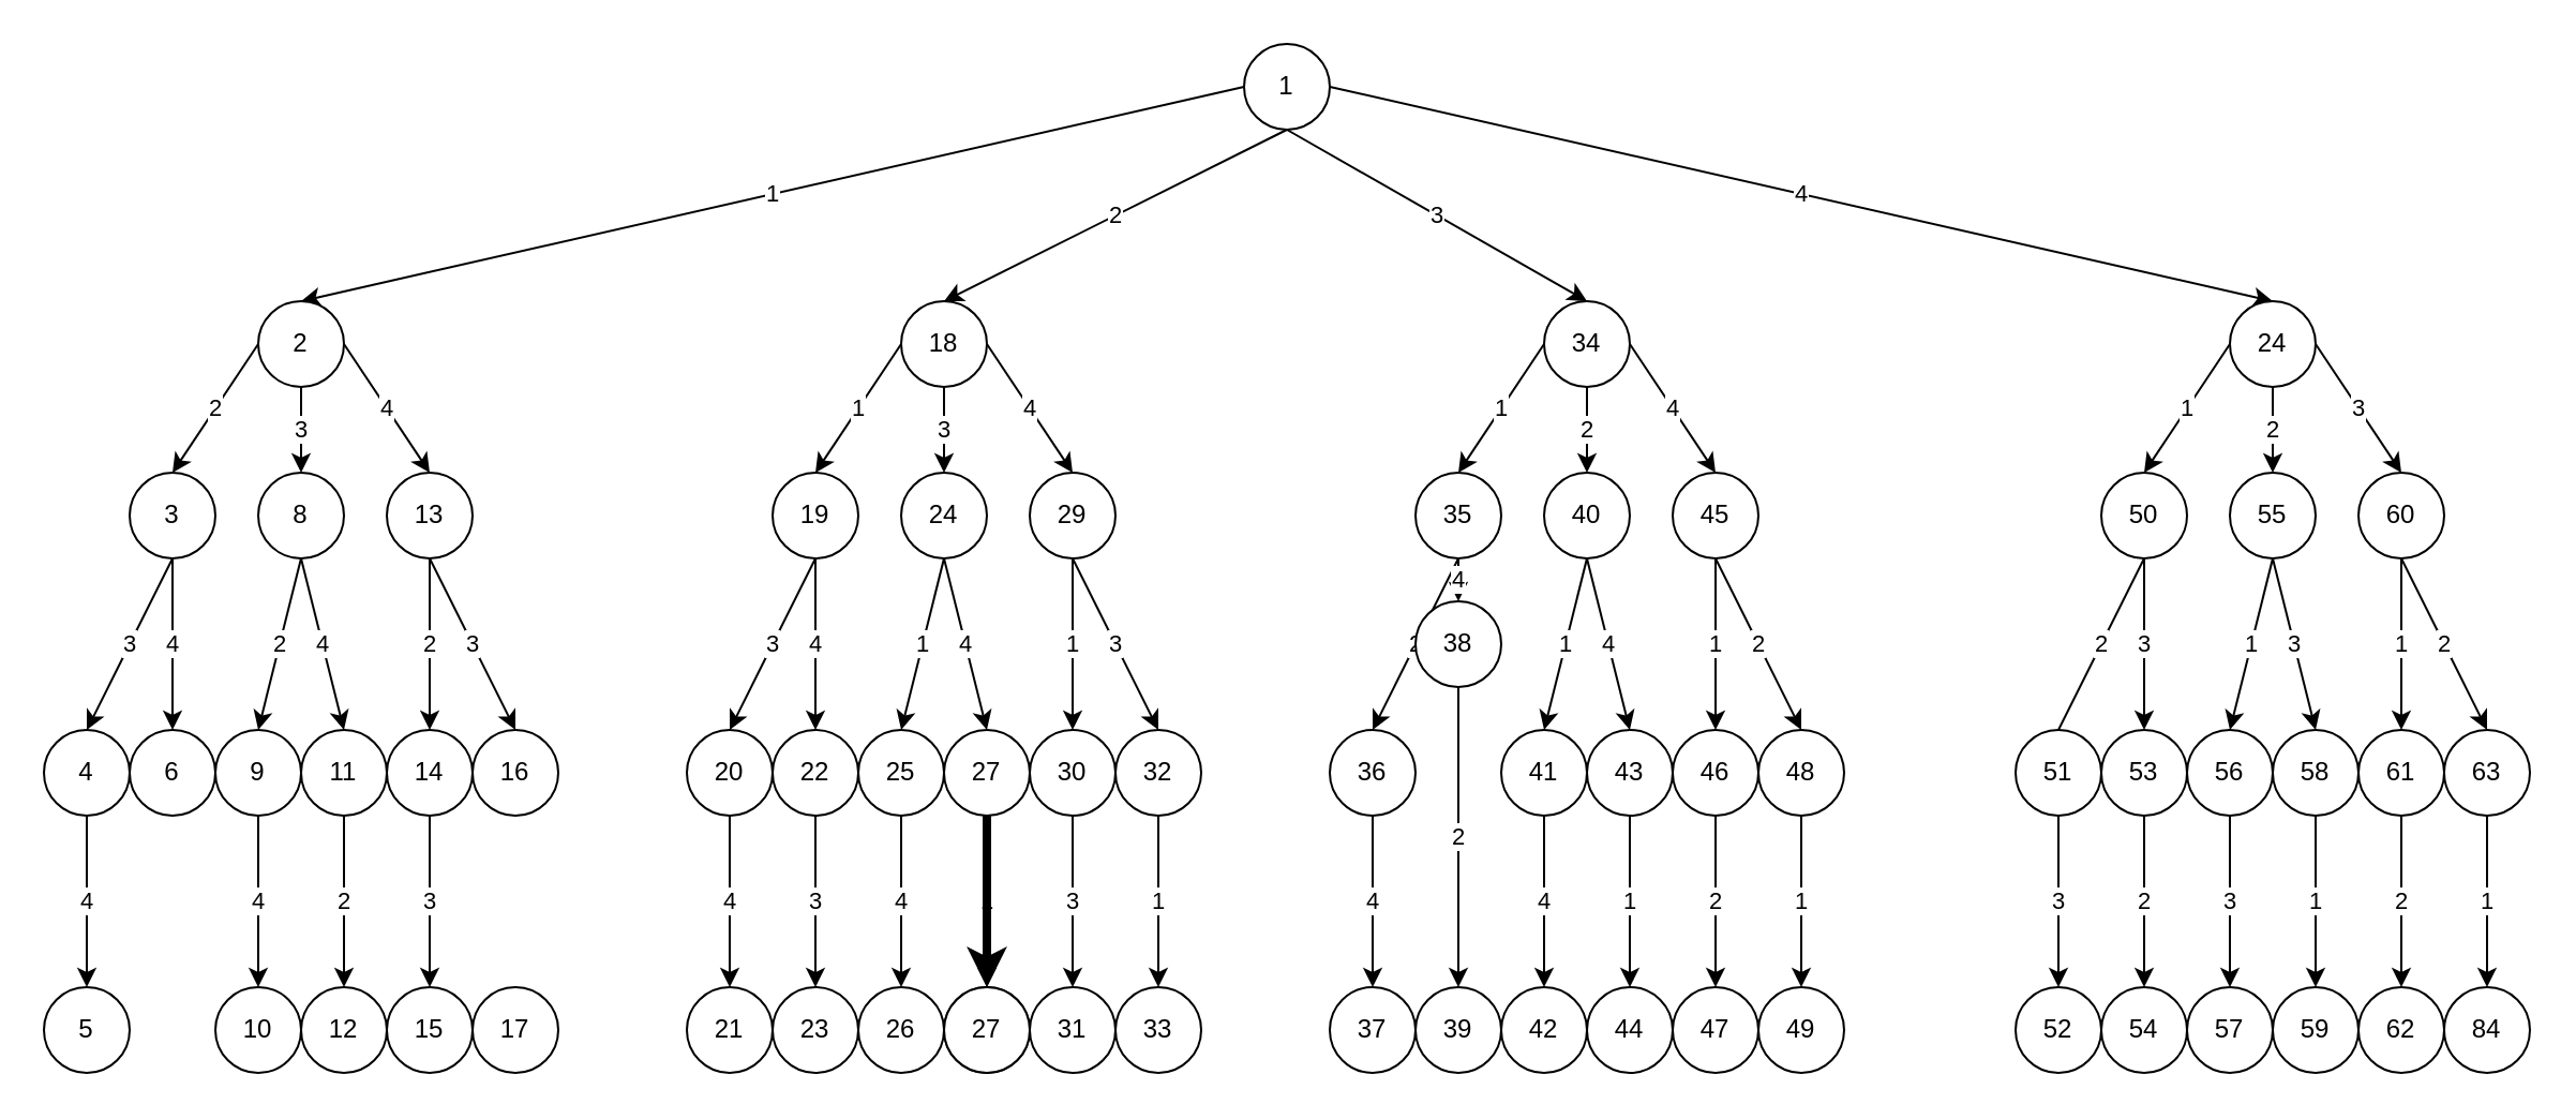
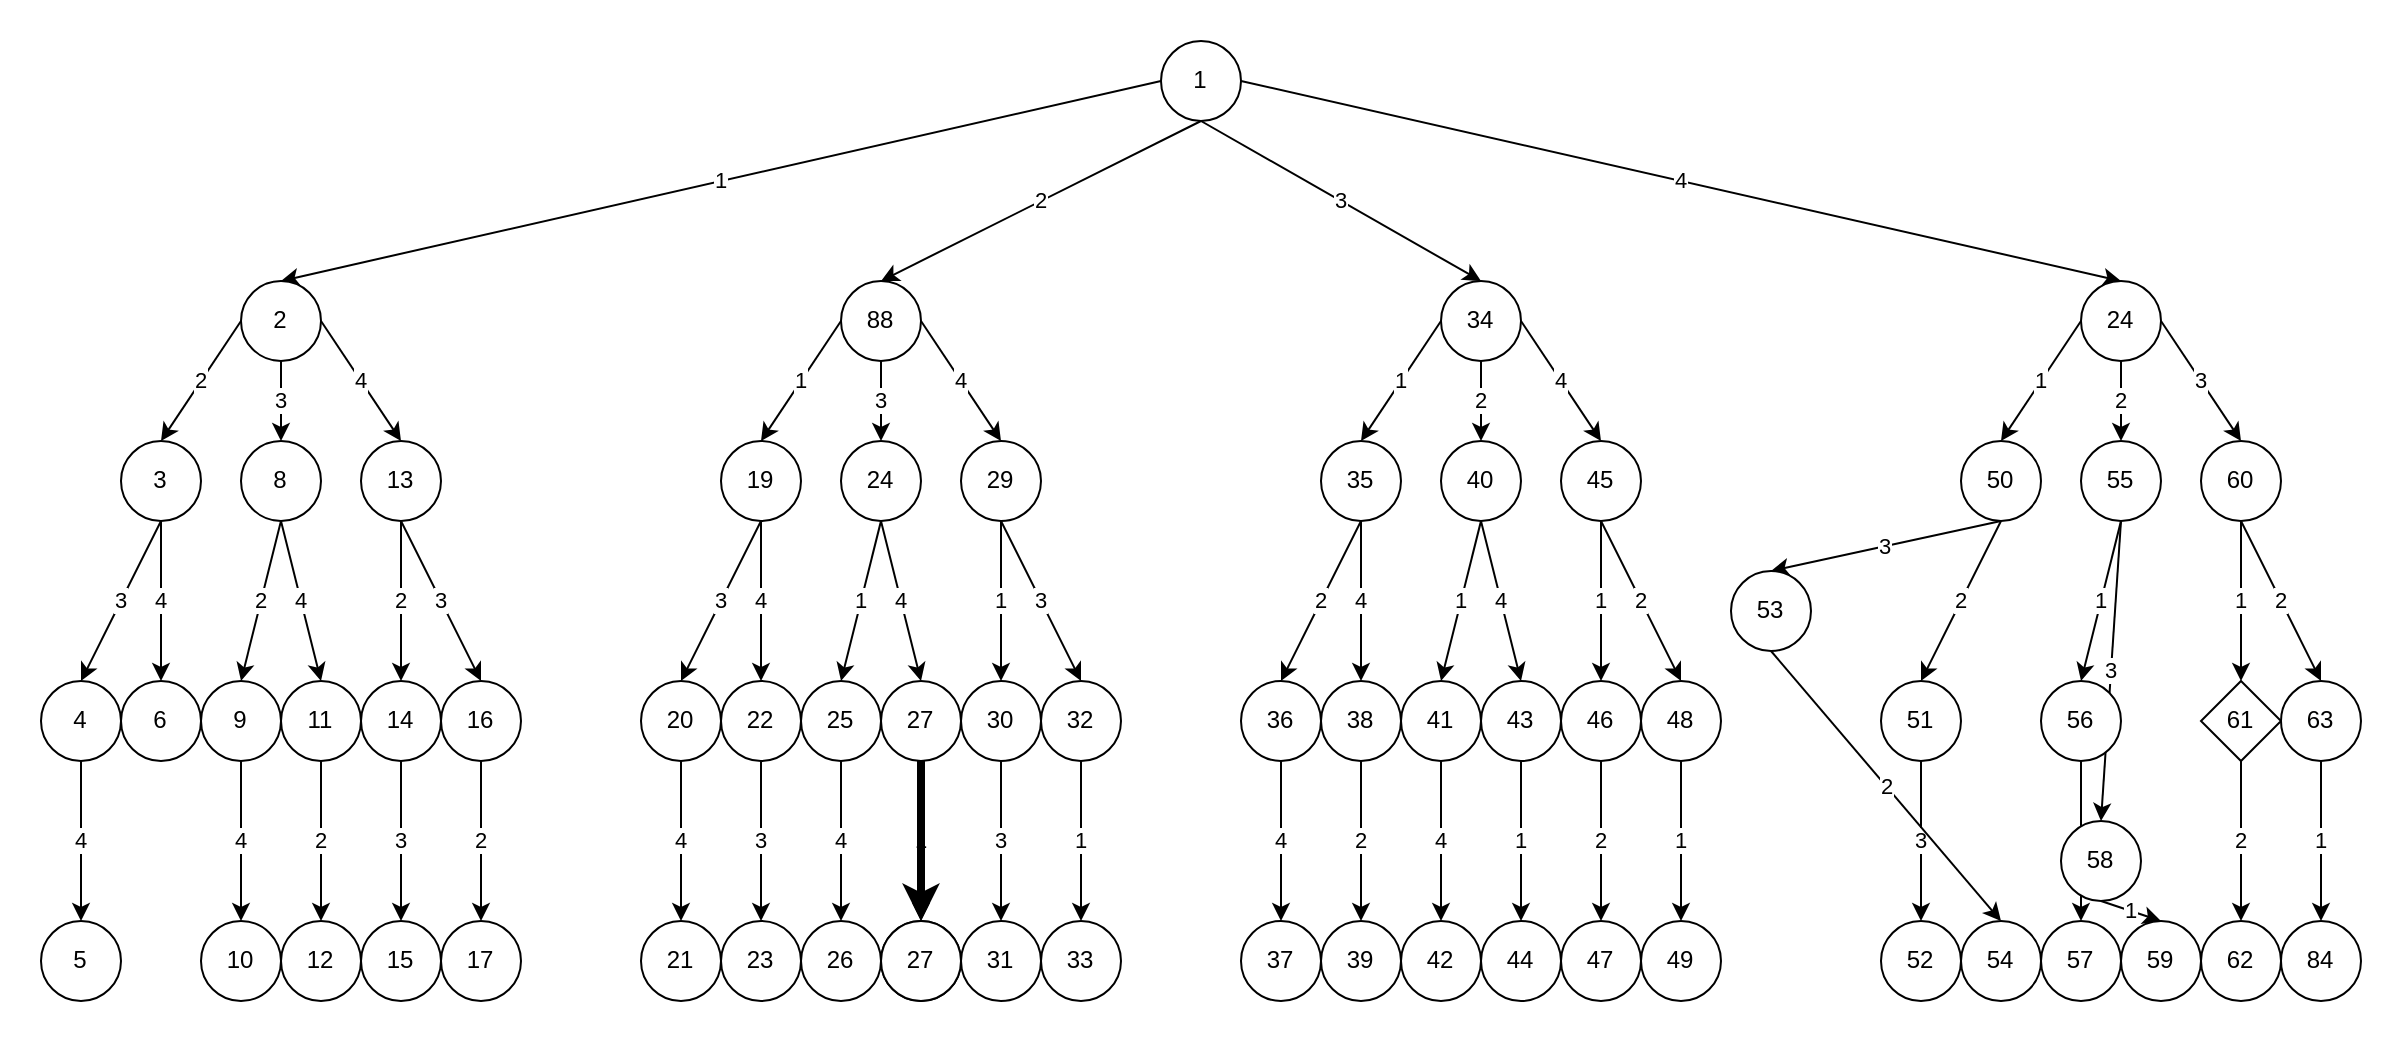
- <mxCell id="14" value="18" style="ellipse;whiteSpace=wrap;html=1;aspect=fixed;" vertex="1" parent="1"><mxGeometry x="420" y="140" width="40" height="40" as="geometry" /></mxCell>
+ <mxCell id="14" value="88" style="ellipse;whiteSpace=wrap;html=1;aspect=fixed;" vertex="1" parent="1"><mxGeometry x="420" y="140" width="40" height="40" as="geometry" /></mxCell>
- <mxCell id="98" value="38" style="ellipse;whiteSpace=wrap;html=1;aspect=fixed;" vertex="1" parent="1"><mxGeometry x="660" y="280" width="40" height="40" as="geometry" /></mxCell>
+ <mxCell id="98" value="38" style="ellipse;whiteSpace=wrap;html=1;aspect=fixed;" vertex="1" parent="1"><mxGeometry x="660" y="340" width="40" height="40" as="geometry" /></mxCell>
- <mxCell id="50" value="2" style="edgeStyle=none;rounded=0;orthogonalLoop=1;jettySize=auto;html=1;exitX=0.5;exitY=1;exitDx=0;exitDy=0;entryX=0.5;entryY=0;entryDx=0;entryDy=0;endArrow=none;" edge="1" parent="1" source="52" target="71"><mxGeometry relative="1" as="geometry" /></mxCell>
+ <mxCell id="50" value="2" style="edgeStyle=none;rounded=0;orthogonalLoop=1;jettySize=auto;html=1;exitX=0.5;exitY=1;exitDx=0;exitDy=0;entryX=0.5;entryY=0;entryDx=0;entryDy=0;" edge="1" parent="1" source="52" target="71"><mxGeometry relative="1" as="geometry" /></mxCell>
- <mxCell id="73" value="53" style="ellipse;whiteSpace=wrap;html=1;aspect=fixed;" vertex="1" parent="1"><mxGeometry x="980" y="340" width="40" height="40" as="geometry" /></mxCell>
+ <mxCell id="73" value="53" style="ellipse;whiteSpace=wrap;html=1;aspect=fixed;" vertex="1" parent="1"><mxGeometry x="865" y="285" width="40" height="40" as="geometry" /></mxCell>
- <mxCell id="77" value="58" style="ellipse;whiteSpace=wrap;html=1;aspect=fixed;" vertex="1" parent="1"><mxGeometry x="1060" y="340" width="40" height="40" as="geometry" /></mxCell>
+ <mxCell id="77" value="58" style="ellipse;whiteSpace=wrap;html=1;aspect=fixed;" vertex="1" parent="1"><mxGeometry x="1030" y="410" width="40" height="40" as="geometry" /></mxCell>
- <mxCell id="79" value="61" style="ellipse;whiteSpace=wrap;html=1;aspect=fixed;" vertex="1" parent="1"><mxGeometry x="1100" y="340" width="40" height="40" as="geometry" /></mxCell>
+ <mxCell id="79" value="61" style="rhombus;whiteSpace=wrap;html=1;aspect=fixed;" vertex="1" parent="1"><mxGeometry x="1100" y="340" width="40" height="40" as="geometry" /></mxCell>
+ <mxCell id="68" value="2" style="edgeStyle=none;rounded=0;orthogonalLoop=1;jettySize=auto;html=1;exitX=0.5;exitY=1;exitDx=0;exitDy=0;entryX=0.5;entryY=0;entryDx=0;entryDy=0;" edge="1" parent="1" source="69" target="111"><mxGeometry relative="1" as="geometry" /></mxCell>
